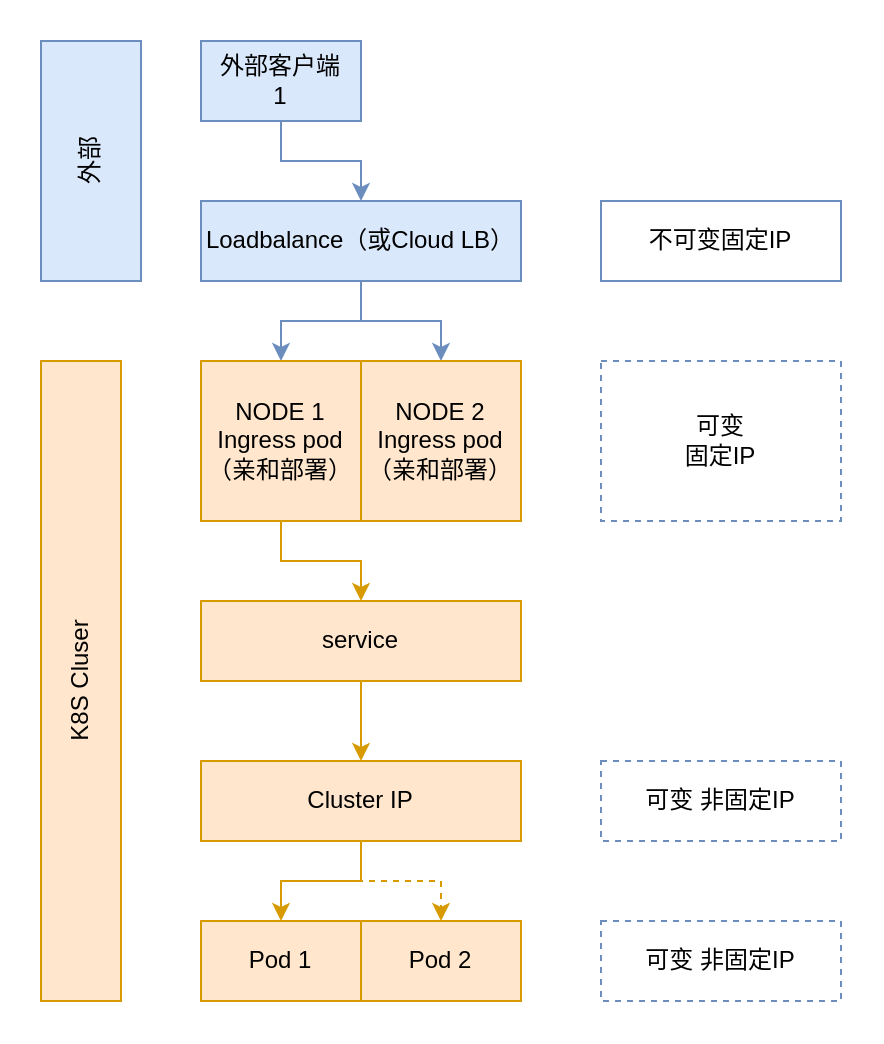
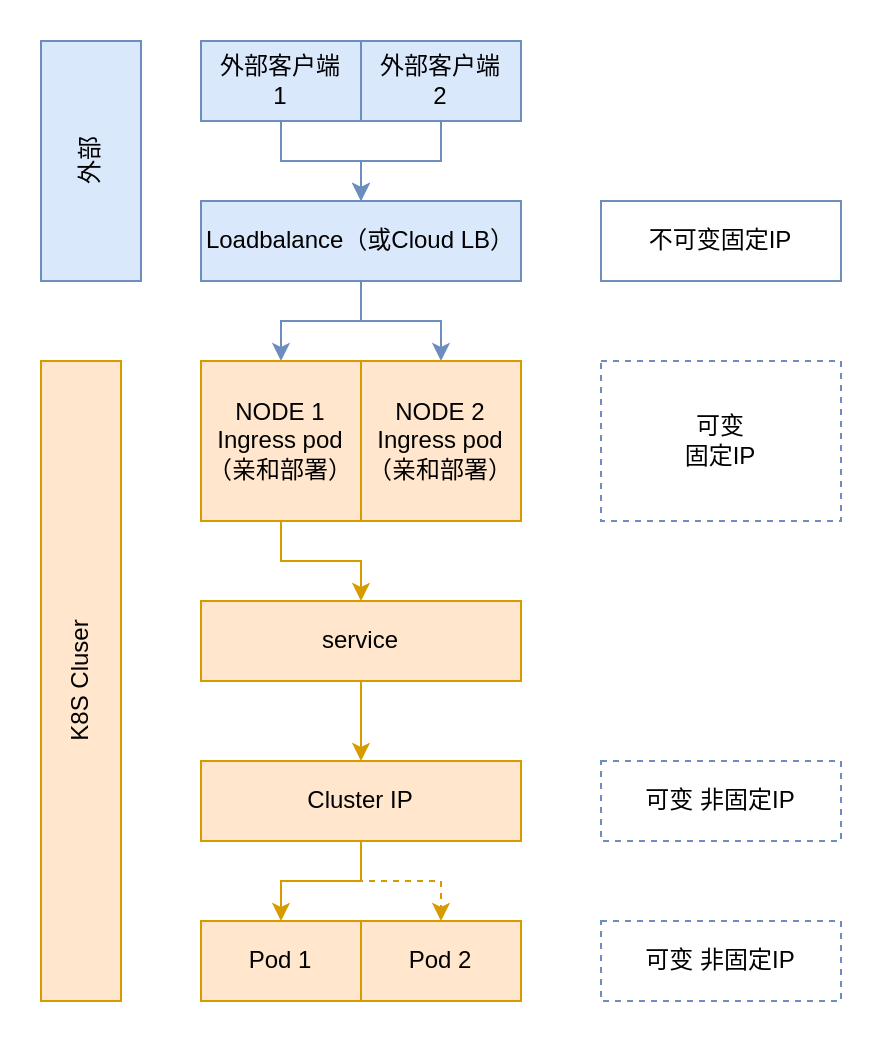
+ <mxCell id="16" value="外部客户端&lt;br&gt;2&lt;br&gt;" style="rounded=0;whiteSpace=wrap;html=1;fillColor=#dae8fc;strokeColor=#6c8ebf;" vertex="1" parent="1"><mxGeometry x="180" y="20" width="80" height="40" as="geometry" /></mxCell>
+ <mxCell id="2" style="edgeStyle=orthogonalEdgeStyle;rounded=0;orthogonalLoop=1;jettySize=auto;html=1;fillColor=#dae8fc;strokeColor=#6c8ebf;" edge="1" parent="1" source="16" target="7"><mxGeometry relative="1" as="geometry" /></mxCell>
